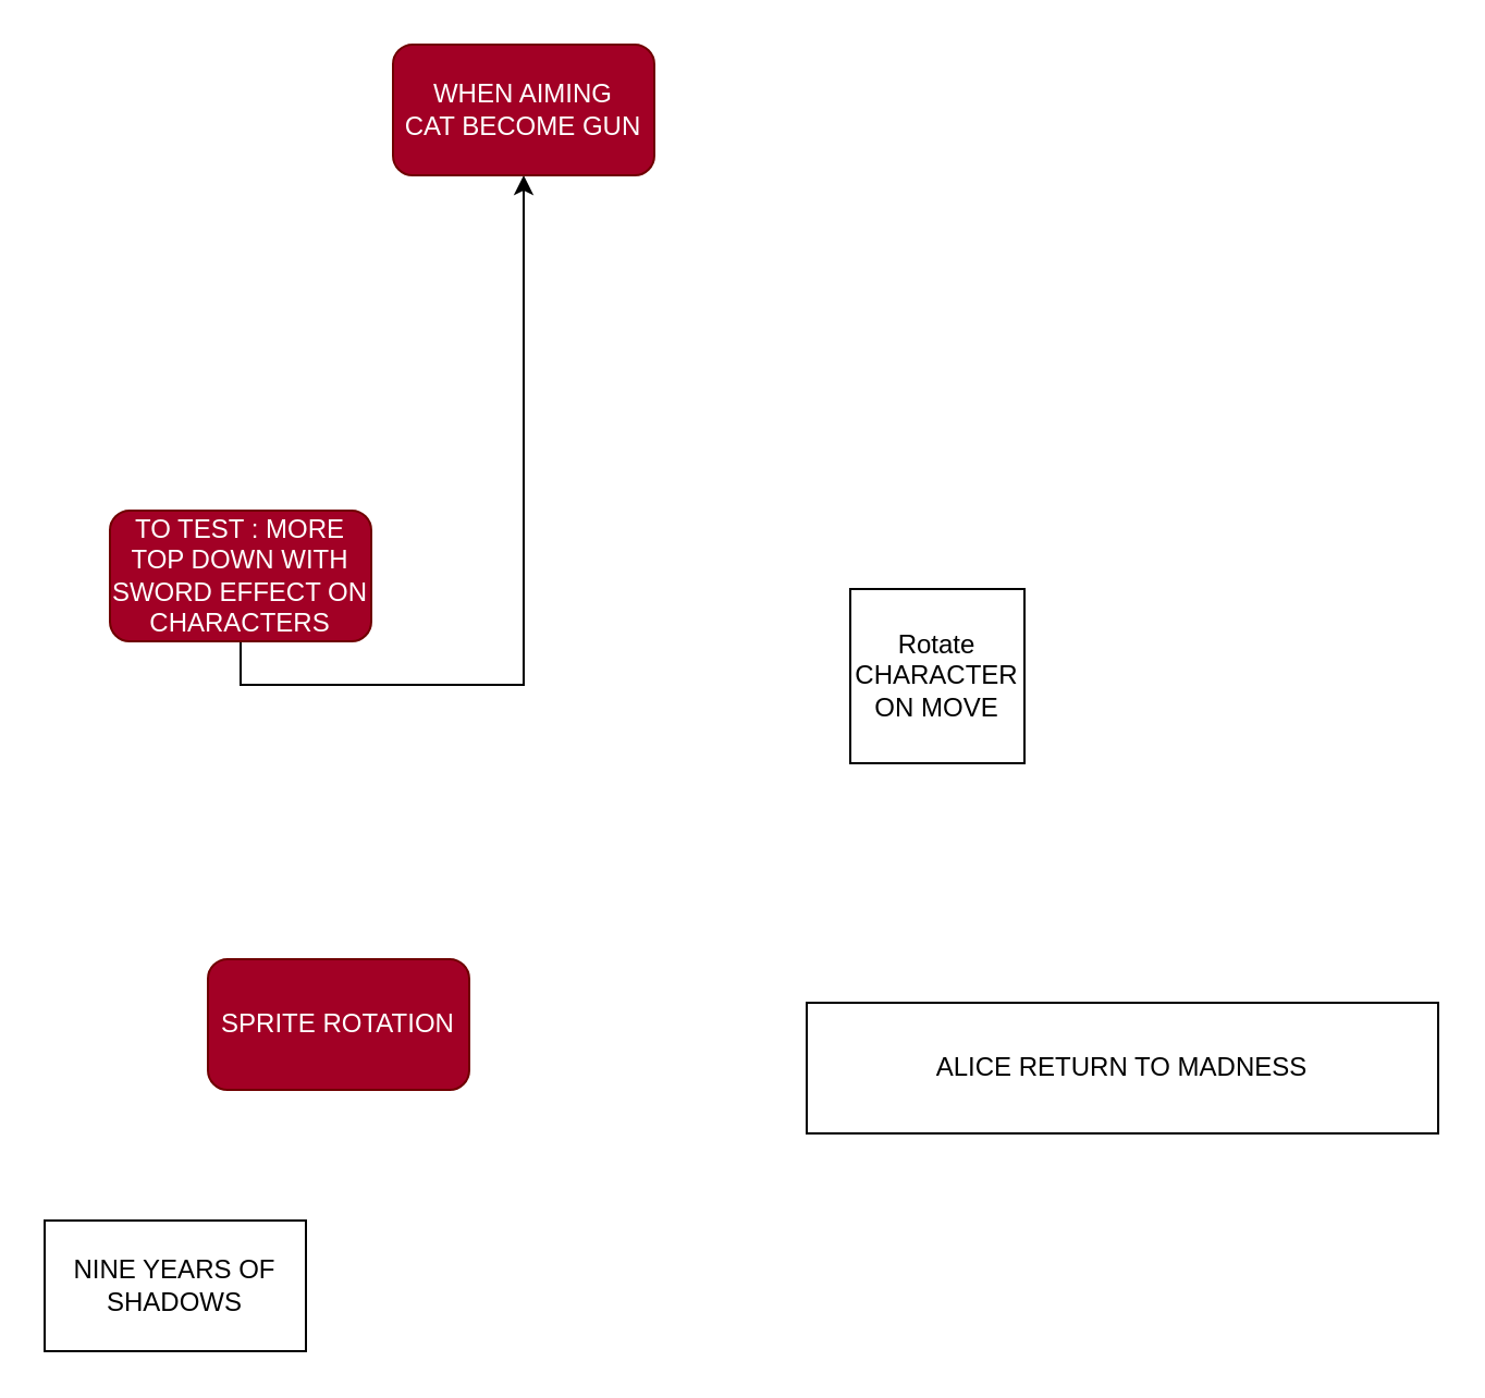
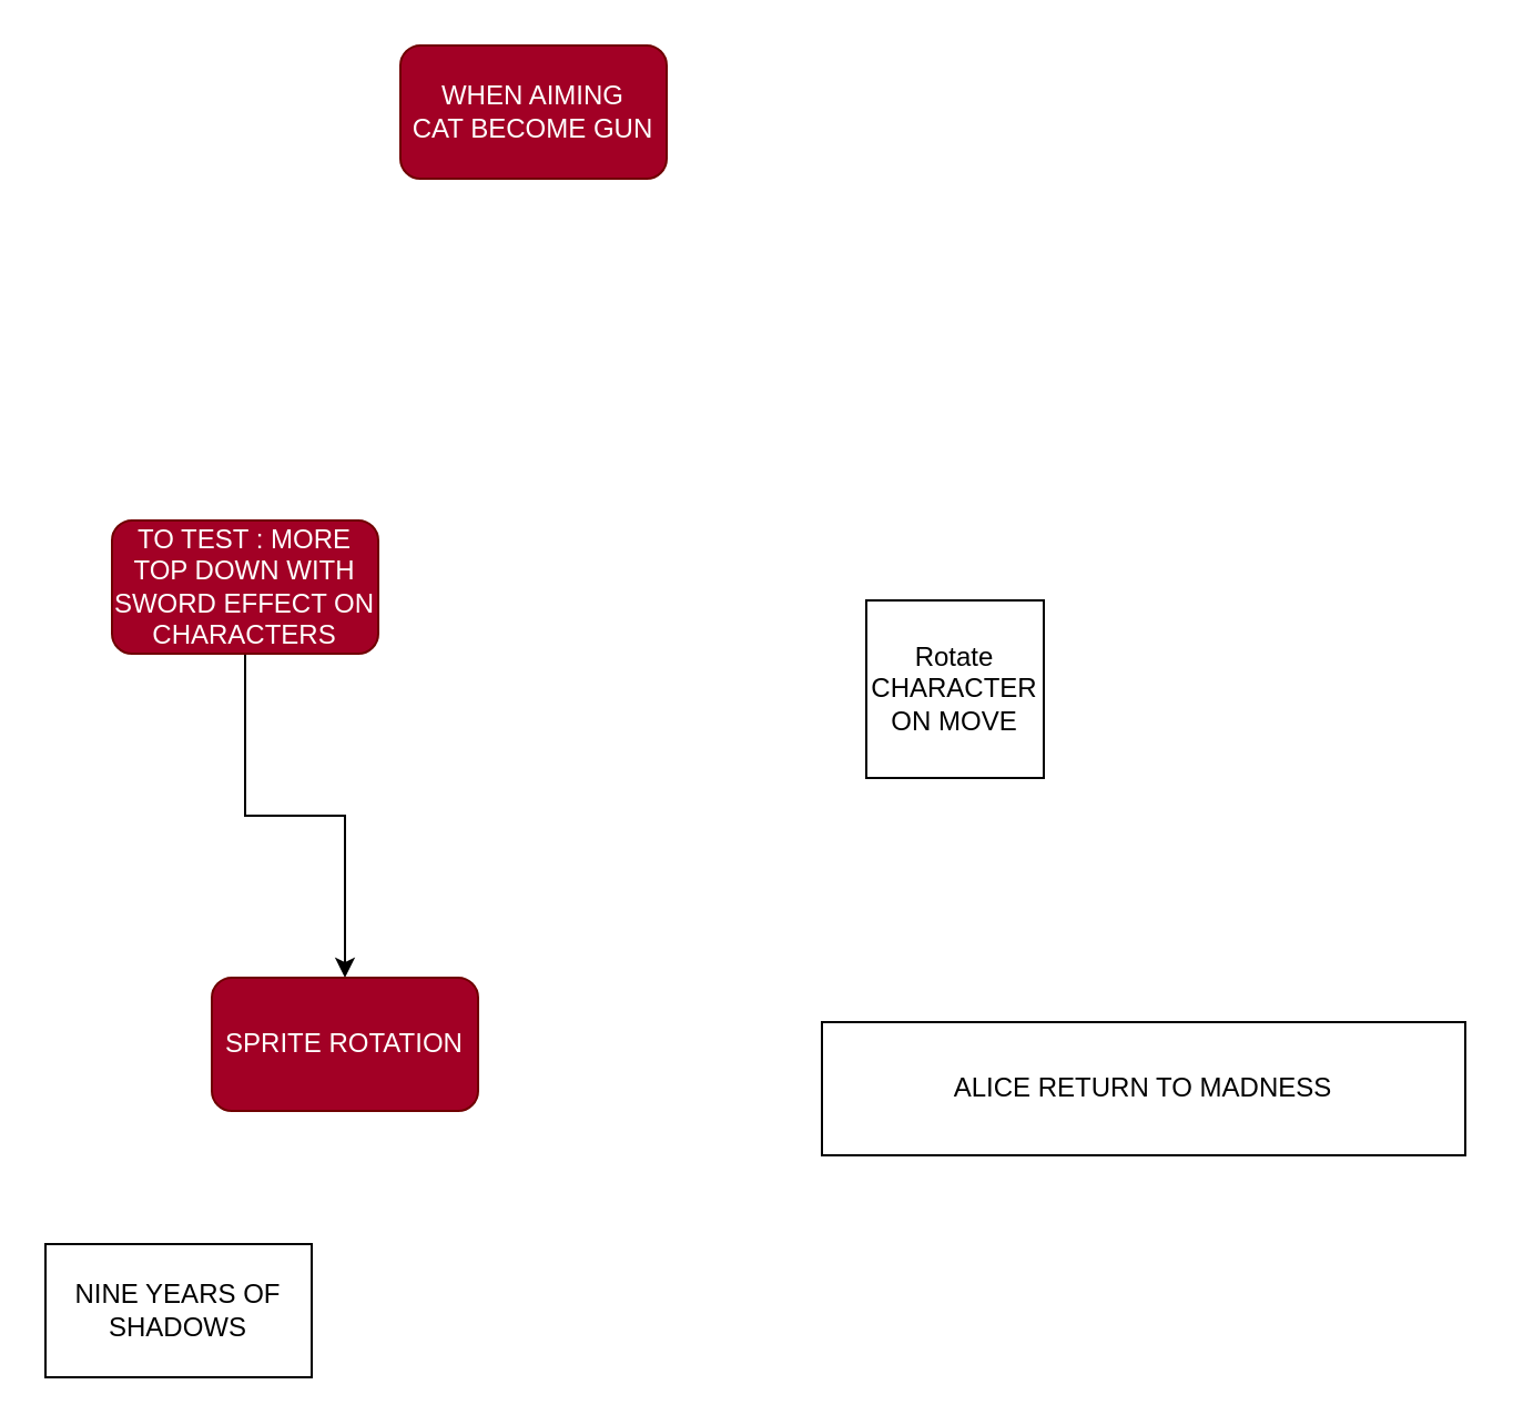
- <mxCell id="5" style="edgeStyle=orthogonalEdgeStyle;rounded=0;orthogonalLoop=1;jettySize=auto;html=1;exitX=0.5;exitY=1;exitDx=0;exitDy=0;" parent="1" source="6" target="8" edge="1"><mxGeometry relative="1" as="geometry" /></mxCell>
+ <mxCell id="5" style="edgeStyle=orthogonalEdgeStyle;rounded=0;orthogonalLoop=1;jettySize=auto;html=1;exitX=0.5;exitY=1;exitDx=0;exitDy=0;" parent="1" source="6" target="7" edge="1"><mxGeometry relative="1" as="geometry" /></mxCell>
